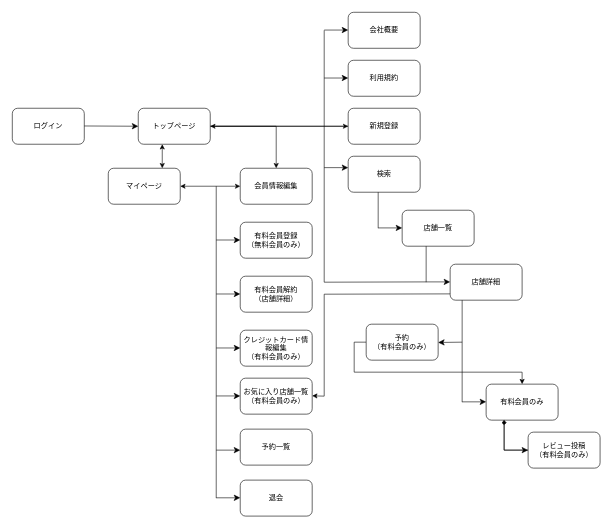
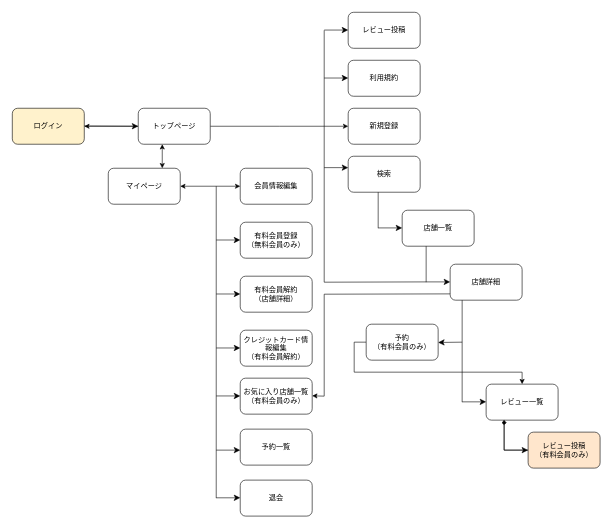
- <mxCell id="49" value="会社概要" style="rounded=1;whiteSpace=wrap;html=1;" parent="1" vertex="1"><mxGeometry x="580" y="20" width="120" height="60" as="geometry" /></mxCell>
+ <mxCell id="49" value="レビュー投稿" style="rounded=1;whiteSpace=wrap;html=1;" parent="1" vertex="1"><mxGeometry x="580" y="20" width="120" height="60" as="geometry" /></mxCell>
- <mxCell id="6" value="ログイン" style="rounded=1;whiteSpace=wrap;html=1;" parent="1" vertex="1"><mxGeometry x="20" y="180" width="120" height="60" as="geometry" /></mxCell>
+ <mxCell id="6" value="ログイン" style="rounded=1;whiteSpace=wrap;html=1;fillColor=#fff2cc;" parent="1" vertex="1"><mxGeometry x="20" y="180" width="120" height="60" as="geometry" /></mxCell>
- <mxCell id="7" style="edgeStyle=orthogonalEdgeStyle;rounded=0;orthogonalLoop=1;jettySize=auto;html=1;entryX=1;entryY=0.5;entryDx=0;entryDy=0;" parent="1" source="8" target="4" edge="1"><mxGeometry relative="1" as="geometry" /></mxCell>
- <mxCell id="3" value="" style="edgeStyle=orthogonalEdgeStyle;rounded=0;orthogonalLoop=1;jettySize=auto;html=1;" parent="1" source="4" target="13" edge="1"><mxGeometry relative="1" as="geometry" /></mxCell>
+ <mxCell id="3" value="" style="edgeStyle=orthogonalEdgeStyle;rounded=0;orthogonalLoop=1;jettySize=auto;html=1;" parent="1" source="4" target="6" edge="1"><mxGeometry relative="1" as="geometry" /></mxCell>
- <mxCell id="16" value="クレジットカード情報編集&lt;br&gt;（有料会員のみ）" style="rounded=1;whiteSpace=wrap;html=1;" parent="1" vertex="1"><mxGeometry x="400" y="550" width="120" height="60" as="geometry" /></mxCell>
+ <mxCell id="16" value="クレジットカード情報編集&lt;br&gt;（有料会員解約）" style="rounded=1;whiteSpace=wrap;html=1;" parent="1" vertex="1"><mxGeometry x="400" y="550" width="120" height="60" as="geometry" /></mxCell>
- <mxCell id="31" value="有料会員のみ" style="rounded=1;whiteSpace=wrap;html=1;" parent="1" vertex="1"><mxGeometry x="810" y="640" width="120" height="60" as="geometry" /></mxCell>
+ <mxCell id="31" value="レビュー一覧" style="rounded=1;whiteSpace=wrap;html=1;" parent="1" vertex="1"><mxGeometry x="810" y="640" width="120" height="60" as="geometry" /></mxCell>
- <mxCell id="33" value="レビュー投稿&lt;br&gt;（有料会員のみ）" style="rounded=1;whiteSpace=wrap;html=1;" parent="1" vertex="1"><mxGeometry x="880" y="720" width="120" height="60" as="geometry" /></mxCell>
+ <mxCell id="33" value="レビュー投稿&lt;br&gt;（有料会員のみ）" style="rounded=1;whiteSpace=wrap;html=1;fillColor=#ffe6cc;" parent="1" vertex="1"><mxGeometry x="880" y="720" width="120" height="60" as="geometry" /></mxCell>
